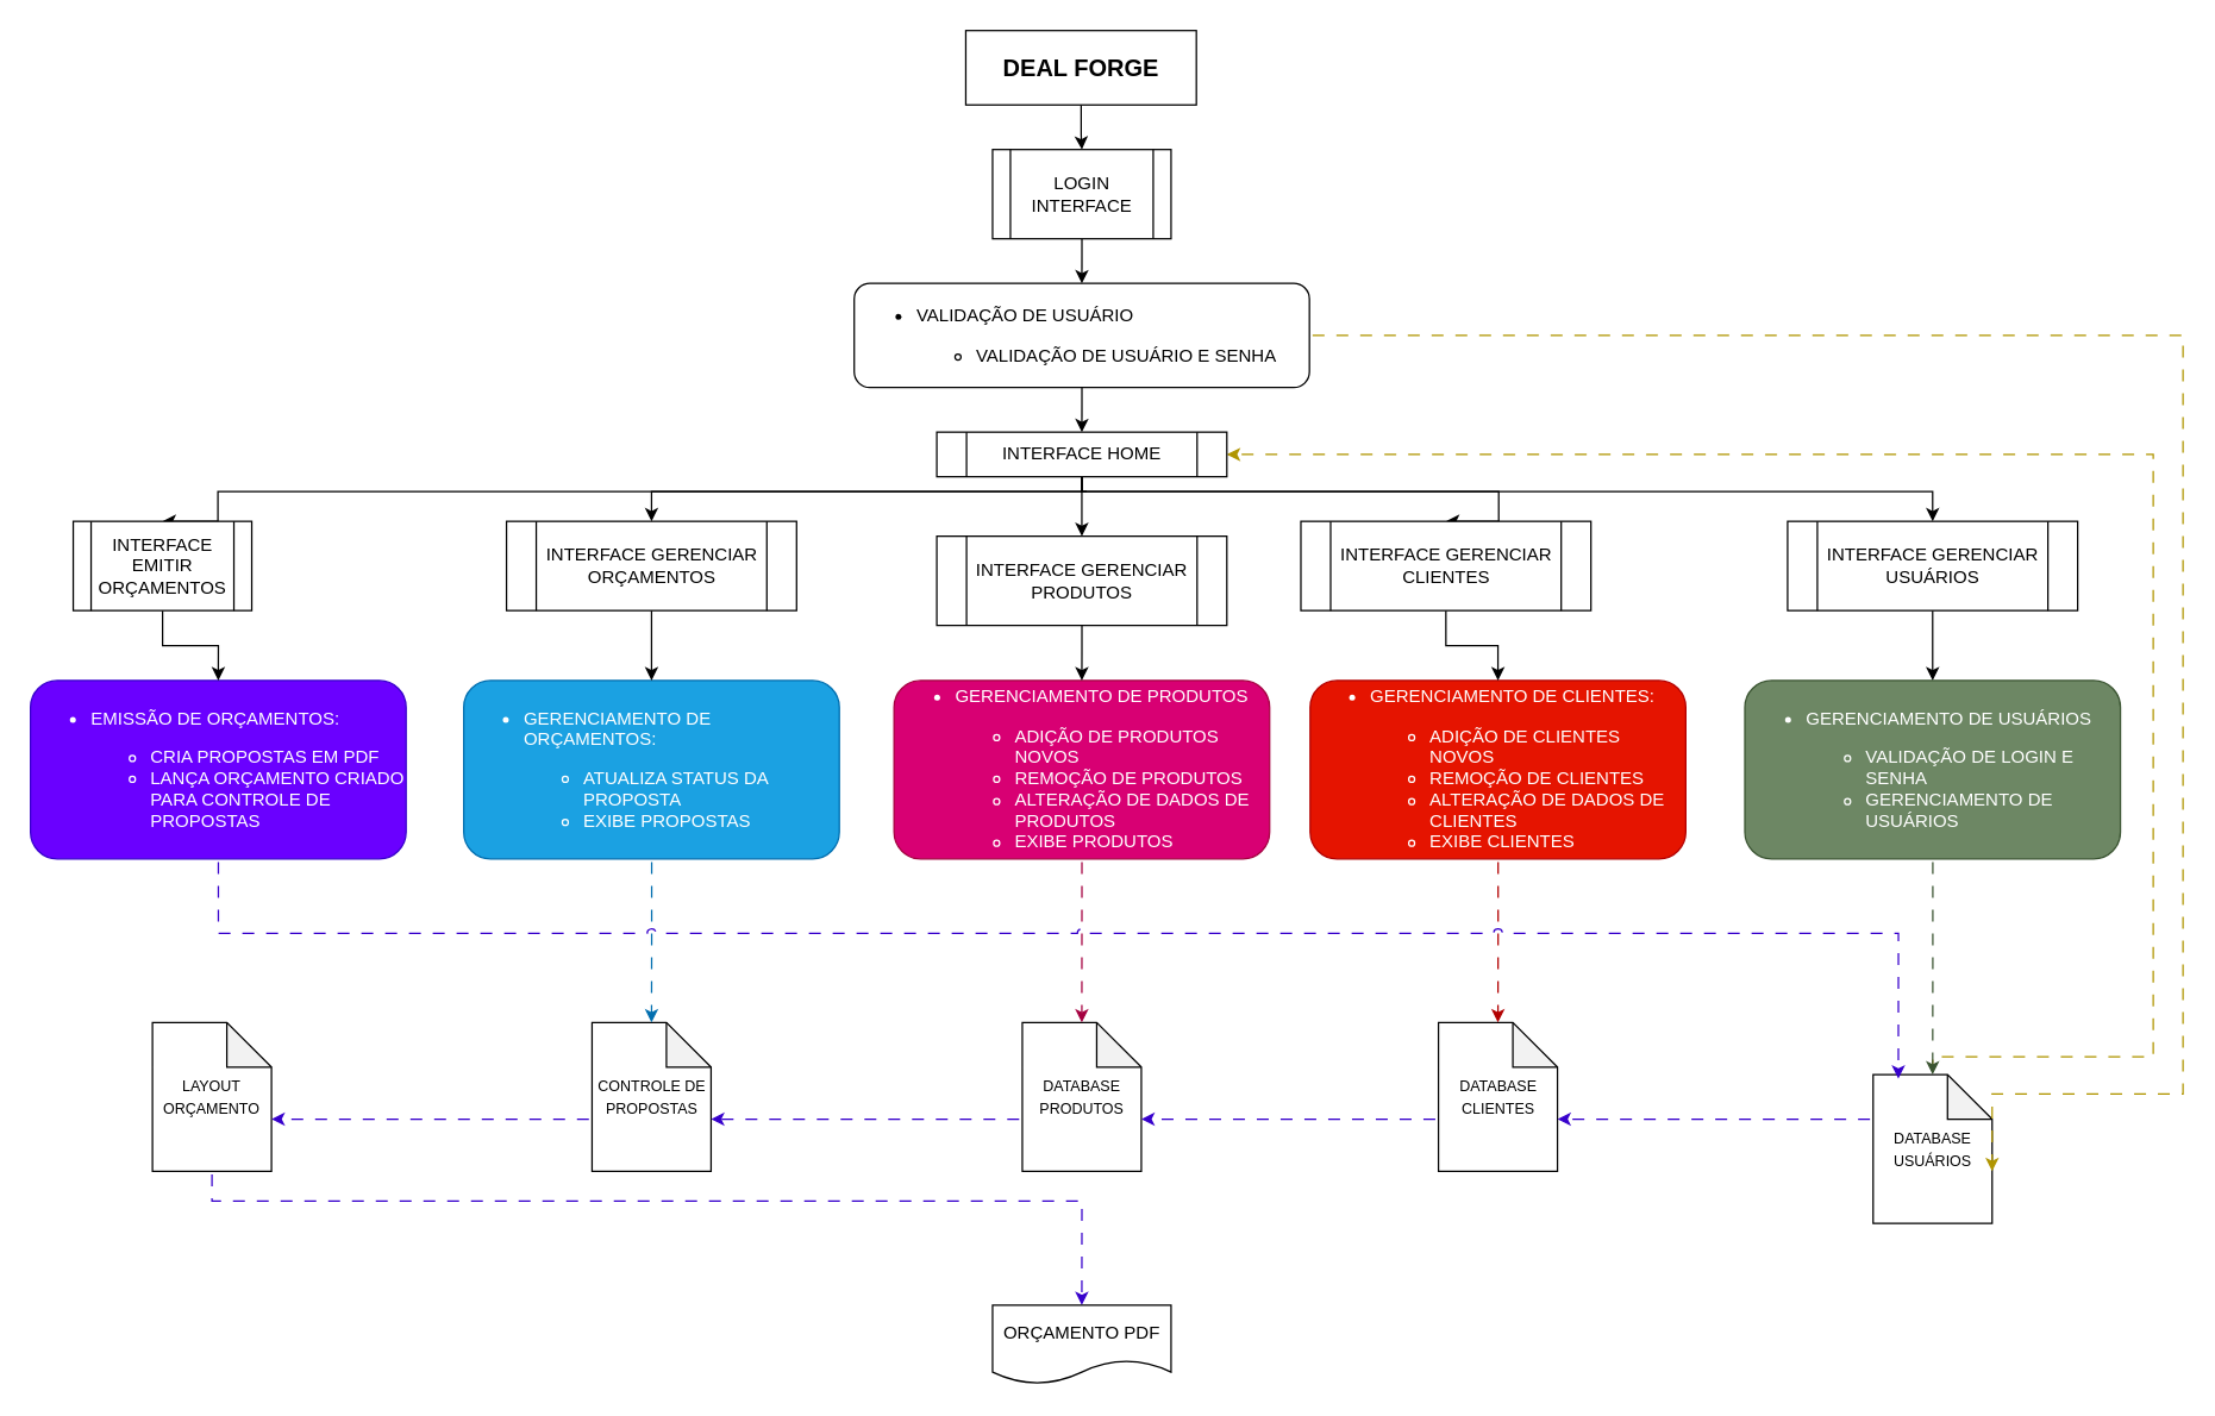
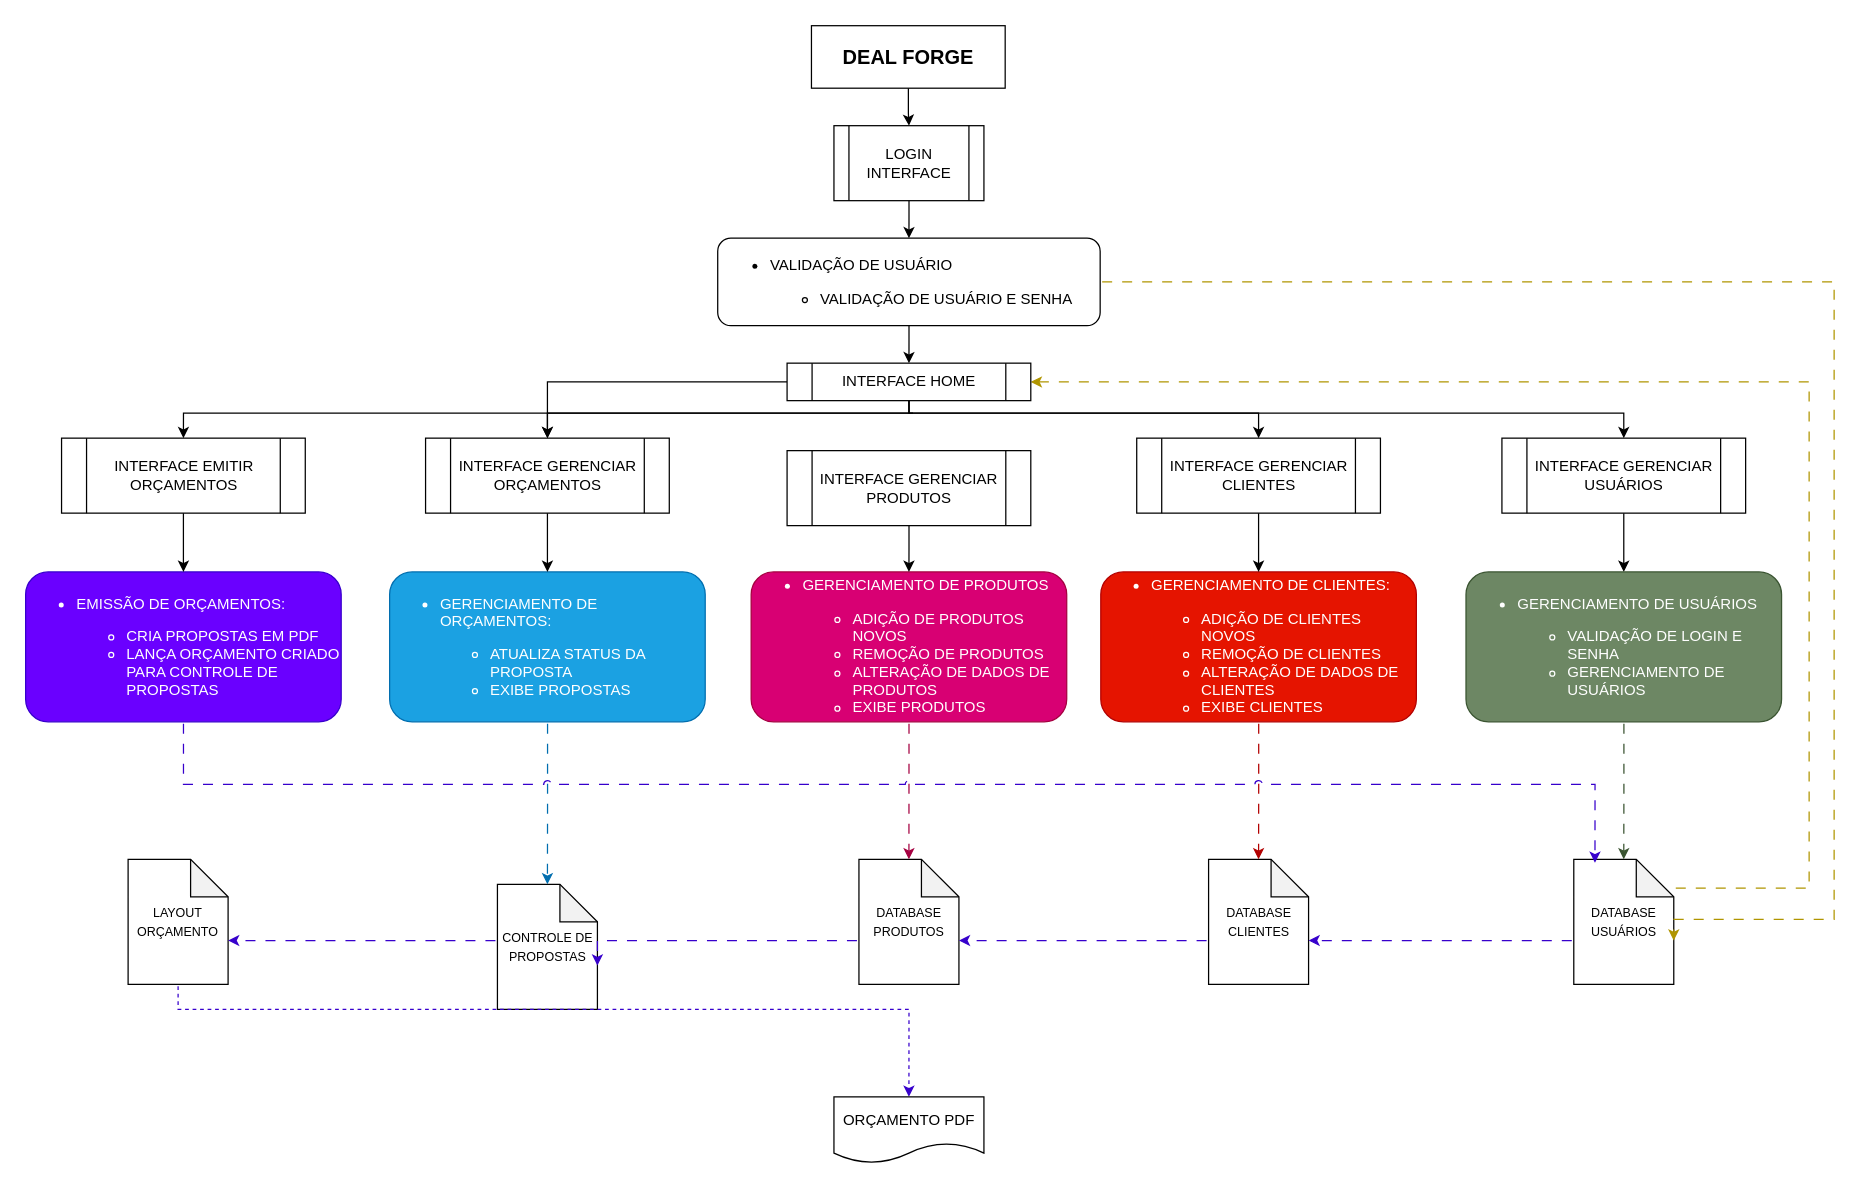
- <mxCell id="21" style="edgeStyle=orthogonalEdgeStyle;rounded=0;orthogonalLoop=1;jettySize=auto;html=1;entryX=0.5;entryY=0;entryDx=0;entryDy=0;" edge="1" parent="1" source="22" target="36"><mxGeometry relative="1" as="geometry" /></mxCell>
+ <mxCell id="21" style="edgeStyle=orthogonalEdgeStyle;rounded=0;orthogonalLoop=1;jettySize=auto;html=1;" edge="1" parent="1" source="22" target="24"><mxGeometry relative="1" as="geometry" /></mxCell>
- <mxCell id="26" value="INTERFACE EMITIR ORÇAMENTOS" style="shape=process;whiteSpace=wrap;html=1;backgroundOutline=1;" parent="1" vertex="1"><mxGeometry x="48.75" y="350" width="120" height="60" as="geometry" /></mxCell>
+ <mxCell id="26" value="INTERFACE EMITIR ORÇAMENTOS" style="shape=process;whiteSpace=wrap;html=1;backgroundOutline=1;" parent="1" vertex="1"><mxGeometry x="48.75" y="350" width="195" height="60" as="geometry" /></mxCell>
- <mxCell id="28" value="INTERFACE GERENCIAR CLIENTES" style="shape=process;whiteSpace=wrap;html=1;backgroundOutline=1;" parent="1" vertex="1"><mxGeometry x="874" y="350" width="195" height="60" as="geometry" /></mxCell>
+ <mxCell id="28" value="INTERFACE GERENCIAR CLIENTES" style="shape=process;whiteSpace=wrap;html=1;backgroundOutline=1;" parent="1" vertex="1"><mxGeometry x="909" y="350" width="195" height="60" as="geometry" /></mxCell>
- <mxCell id="2" value="&lt;font style=&quot;font-size: 10px;&quot;&gt;CONTROLE DE PROPOSTAS&lt;/font&gt;" style="shape=note;whiteSpace=wrap;html=1;backgroundOutline=1;darkOpacity=0.05;" parent="1" vertex="1"><mxGeometry x="397.5" y="687" width="80" height="100" as="geometry" /></mxCell>
+ <mxCell id="2" value="&lt;font style=&quot;font-size: 10px;&quot;&gt;CONTROLE DE PROPOSTAS&lt;/font&gt;" style="shape=note;whiteSpace=wrap;html=1;backgroundOutline=1;darkOpacity=0.05;" parent="1" vertex="1"><mxGeometry x="397.5" y="707" width="80" height="100" as="geometry" /></mxCell>
- <mxCell id="14" value="&lt;div style=&quot;&quot;&gt;&lt;span style=&quot;background-color: initial;&quot;&gt;&lt;font style=&quot;font-size: 10px;&quot;&gt;DATABASE USUÁRIOS&lt;/font&gt;&lt;/span&gt;&lt;/div&gt;" style="shape=note;whiteSpace=wrap;html=1;backgroundOutline=1;darkOpacity=0.05;align=center;" parent="1" vertex="1"><mxGeometry x="1258.7" y="722" width="80" height="100" as="geometry" /></mxCell>
+ <mxCell id="14" value="&lt;div style=&quot;&quot;&gt;&lt;span style=&quot;background-color: initial;&quot;&gt;&lt;font style=&quot;font-size: 10px;&quot;&gt;DATABASE USUÁRIOS&lt;/font&gt;&lt;/span&gt;&lt;/div&gt;" style="shape=note;whiteSpace=wrap;html=1;backgroundOutline=1;darkOpacity=0.05;align=center;" parent="1" vertex="1"><mxGeometry x="1258.7" y="687" width="80" height="100" as="geometry" /></mxCell>
- <mxCell id="3" style="edgeStyle=orthogonalEdgeStyle;rounded=0;orthogonalLoop=1;jettySize=auto;html=1;entryX=0.5;entryY=0;entryDx=0;entryDy=0;fillColor=#6a00ff;strokeColor=#3700CC;flowAnimation=1;" edge="1" parent="1" source="4" target="33"><mxGeometry relative="1" as="geometry"><Array as="points"><mxPoint x="142" y="807" /><mxPoint y="807" x="727" /></Array></mxGeometry></mxCell>
+ <mxCell id="3" style="edgeStyle=orthogonalEdgeStyle;rounded=0;orthogonalLoop=1;jettySize=auto;html=1;entryX=0.5;entryY=0;entryDx=0;entryDy=0;fillColor=#6a00ff;strokeColor=#3700CC;flowAnimation=1;dashed=1;" edge="1" parent="1" source="4" target="33"><mxGeometry relative="1" as="geometry"><Array as="points"><mxPoint x="142" y="807" /><mxPoint y="807" x="727" /></Array></mxGeometry></mxCell>
